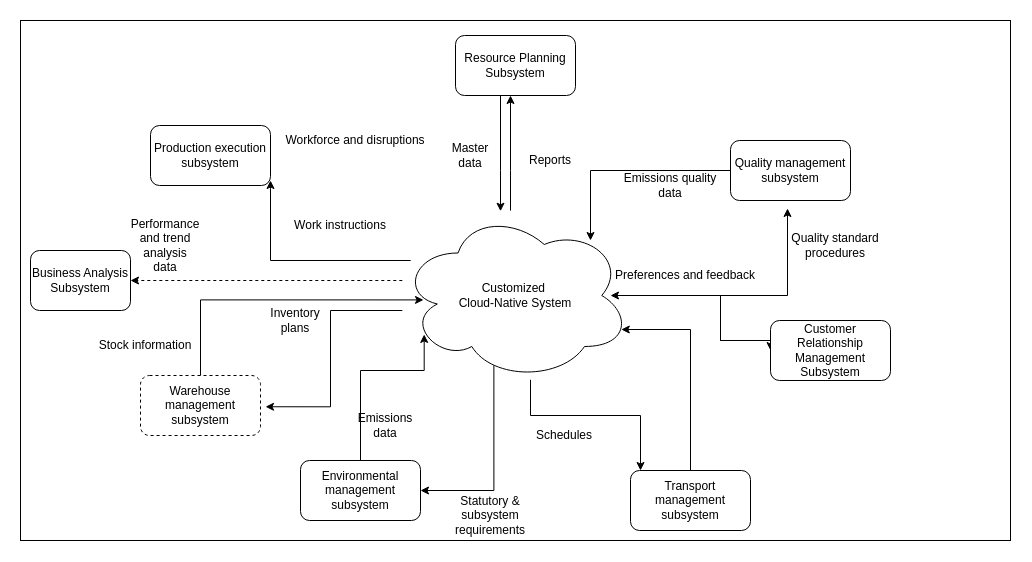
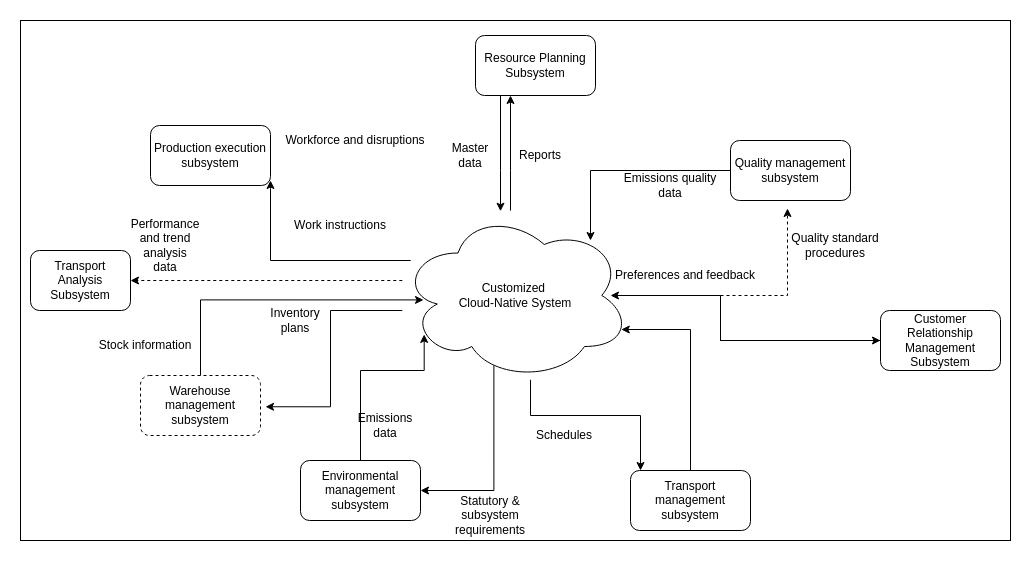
- <mxCell id="15" value="Resource Planning Subsystem" style="rounded=1;whiteSpace=wrap;html=1;" parent="1" vertex="1"><mxGeometry x="455" y="35" width="120" height="60" as="geometry" /></mxCell>
+ <mxCell id="15" value="Resource Planning Subsystem" style="rounded=1;whiteSpace=wrap;html=1;" parent="1" vertex="1"><mxGeometry x="475" y="35" width="120" height="60" as="geometry" /></mxCell>
- <mxCell id="38" value="Reports" style="text;html=1;align=center;verticalAlign=middle;whiteSpace=wrap;rounded=0;" parent="1" vertex="1"><mxGeometry x="515" y="145" width="70" height="30" as="geometry" /></mxCell>
+ <mxCell id="38" value="Reports" style="text;html=1;align=center;verticalAlign=middle;whiteSpace=wrap;rounded=0;" parent="1" vertex="1"><mxGeometry x="505" y="140" width="70" height="30" as="geometry" /></mxCell>
- <mxCell id="17" value="Business Analysis Subsystem" style="rounded=1;whiteSpace=wrap;html=1;" parent="1" vertex="1"><mxGeometry x="30" y="250" width="100" height="60" as="geometry" /></mxCell>
+ <mxCell id="17" value="Transport Analysis Subsystem" style="rounded=1;whiteSpace=wrap;html=1;" parent="1" vertex="1"><mxGeometry x="30" y="250" width="100" height="60" as="geometry" /></mxCell>
- <mxCell id="19" style="edgeStyle=orthogonalEdgeStyle;rounded=0;orthogonalLoop=1;jettySize=auto;html=1;entryX=0.475;entryY=1.133;entryDx=0;entryDy=0;entryPerimeter=0;" parent="1" source="8" target="16" edge="1"><mxGeometry relative="1" as="geometry" /></mxCell>
+ <mxCell id="19" style="edgeStyle=orthogonalEdgeStyle;rounded=0;orthogonalLoop=1;jettySize=auto;html=1;entryX=0.475;entryY=1.133;entryDx=0;entryDy=0;entryPerimeter=0;dashed=1;" parent="1" source="8" target="16" edge="1"><mxGeometry relative="1" as="geometry" /></mxCell>
- <mxCell id="11" value="Customer Relationship Management Subsystem" style="rounded=1;whiteSpace=wrap;html=1;" parent="1" vertex="1"><mxGeometry x="770" y="320" width="120" height="60" as="geometry" /></mxCell>
+ <mxCell id="11" value="Customer Relationship Management Subsystem" style="rounded=1;whiteSpace=wrap;html=1;" parent="1" vertex="1"><mxGeometry x="880" y="310" width="120" height="60" as="geometry" /></mxCell>
